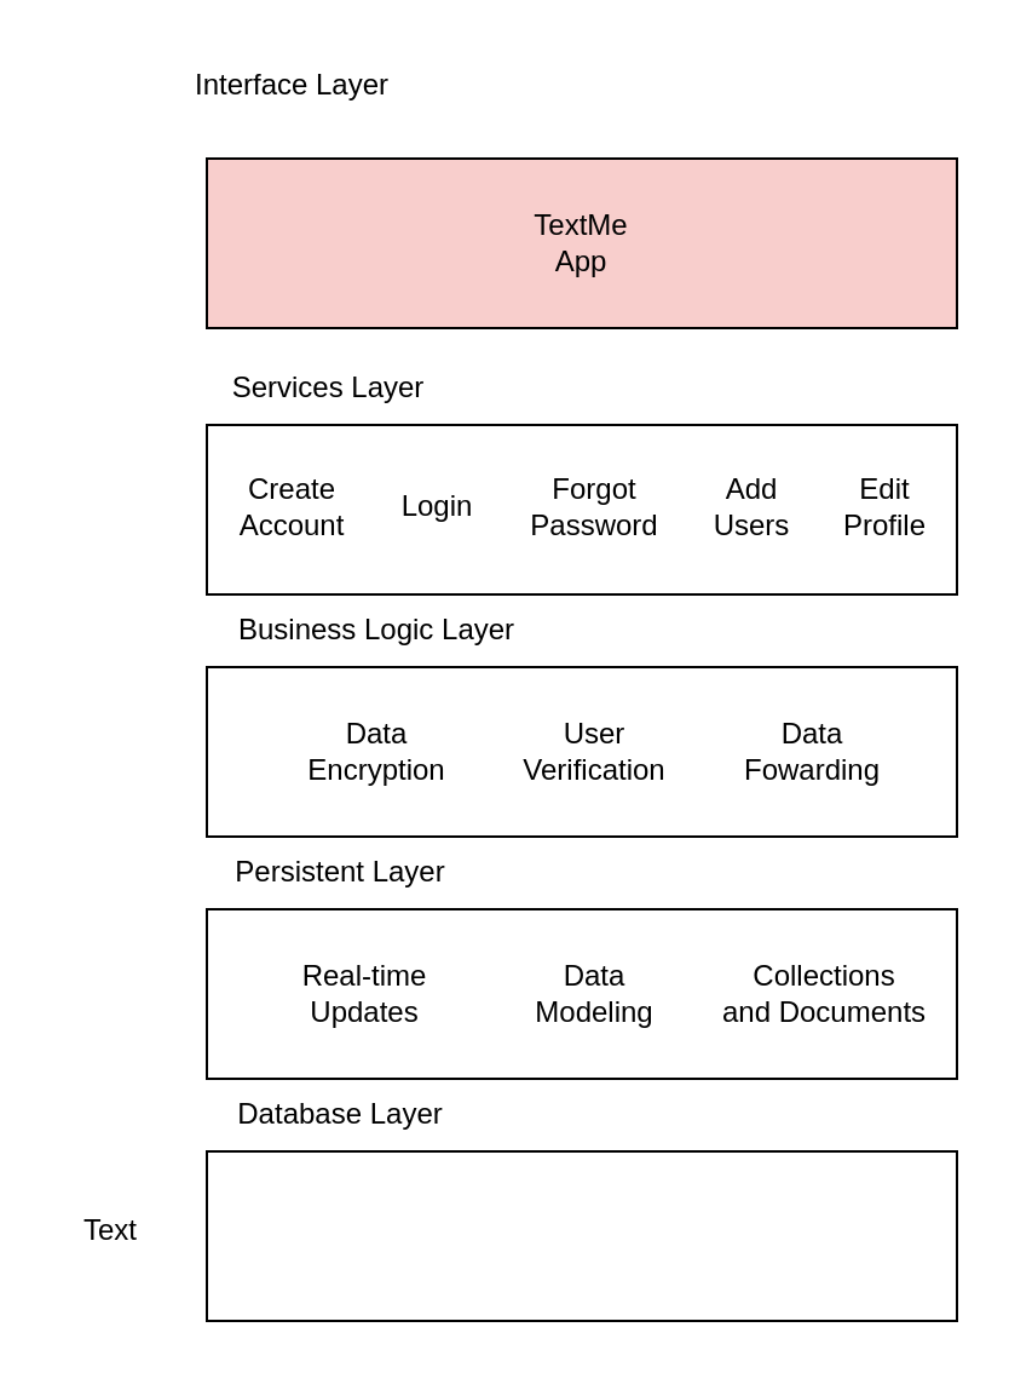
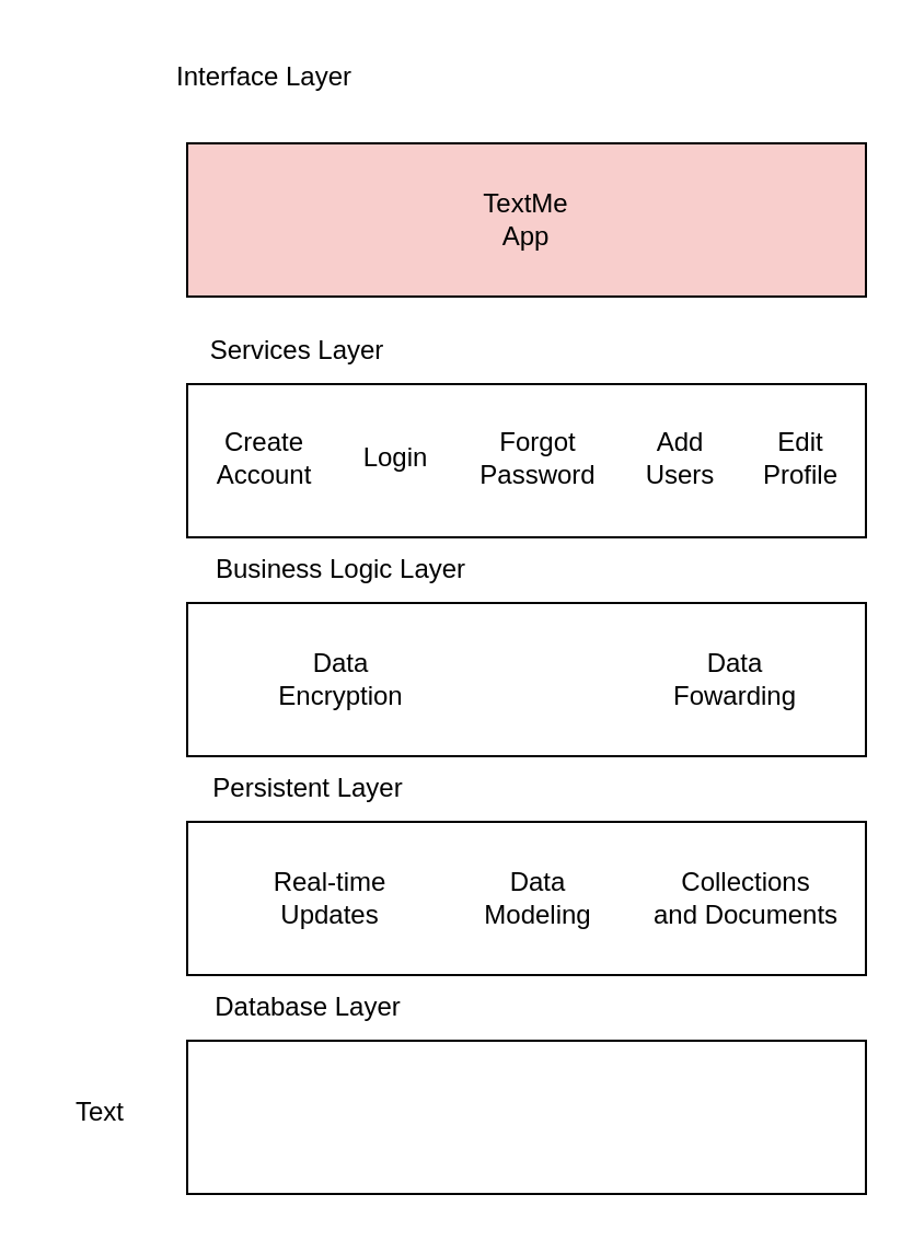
- <mxCell id="14" value="User&lt;br&gt;Verification" style="text;html=1;align=center;verticalAlign=middle;resizable=0;points=[];autosize=1;strokeColor=none;fillColor=none;" vertex="1" parent="1"><mxGeometry x="205" y="290" width="80" height="40" as="geometry" /></mxCell>
